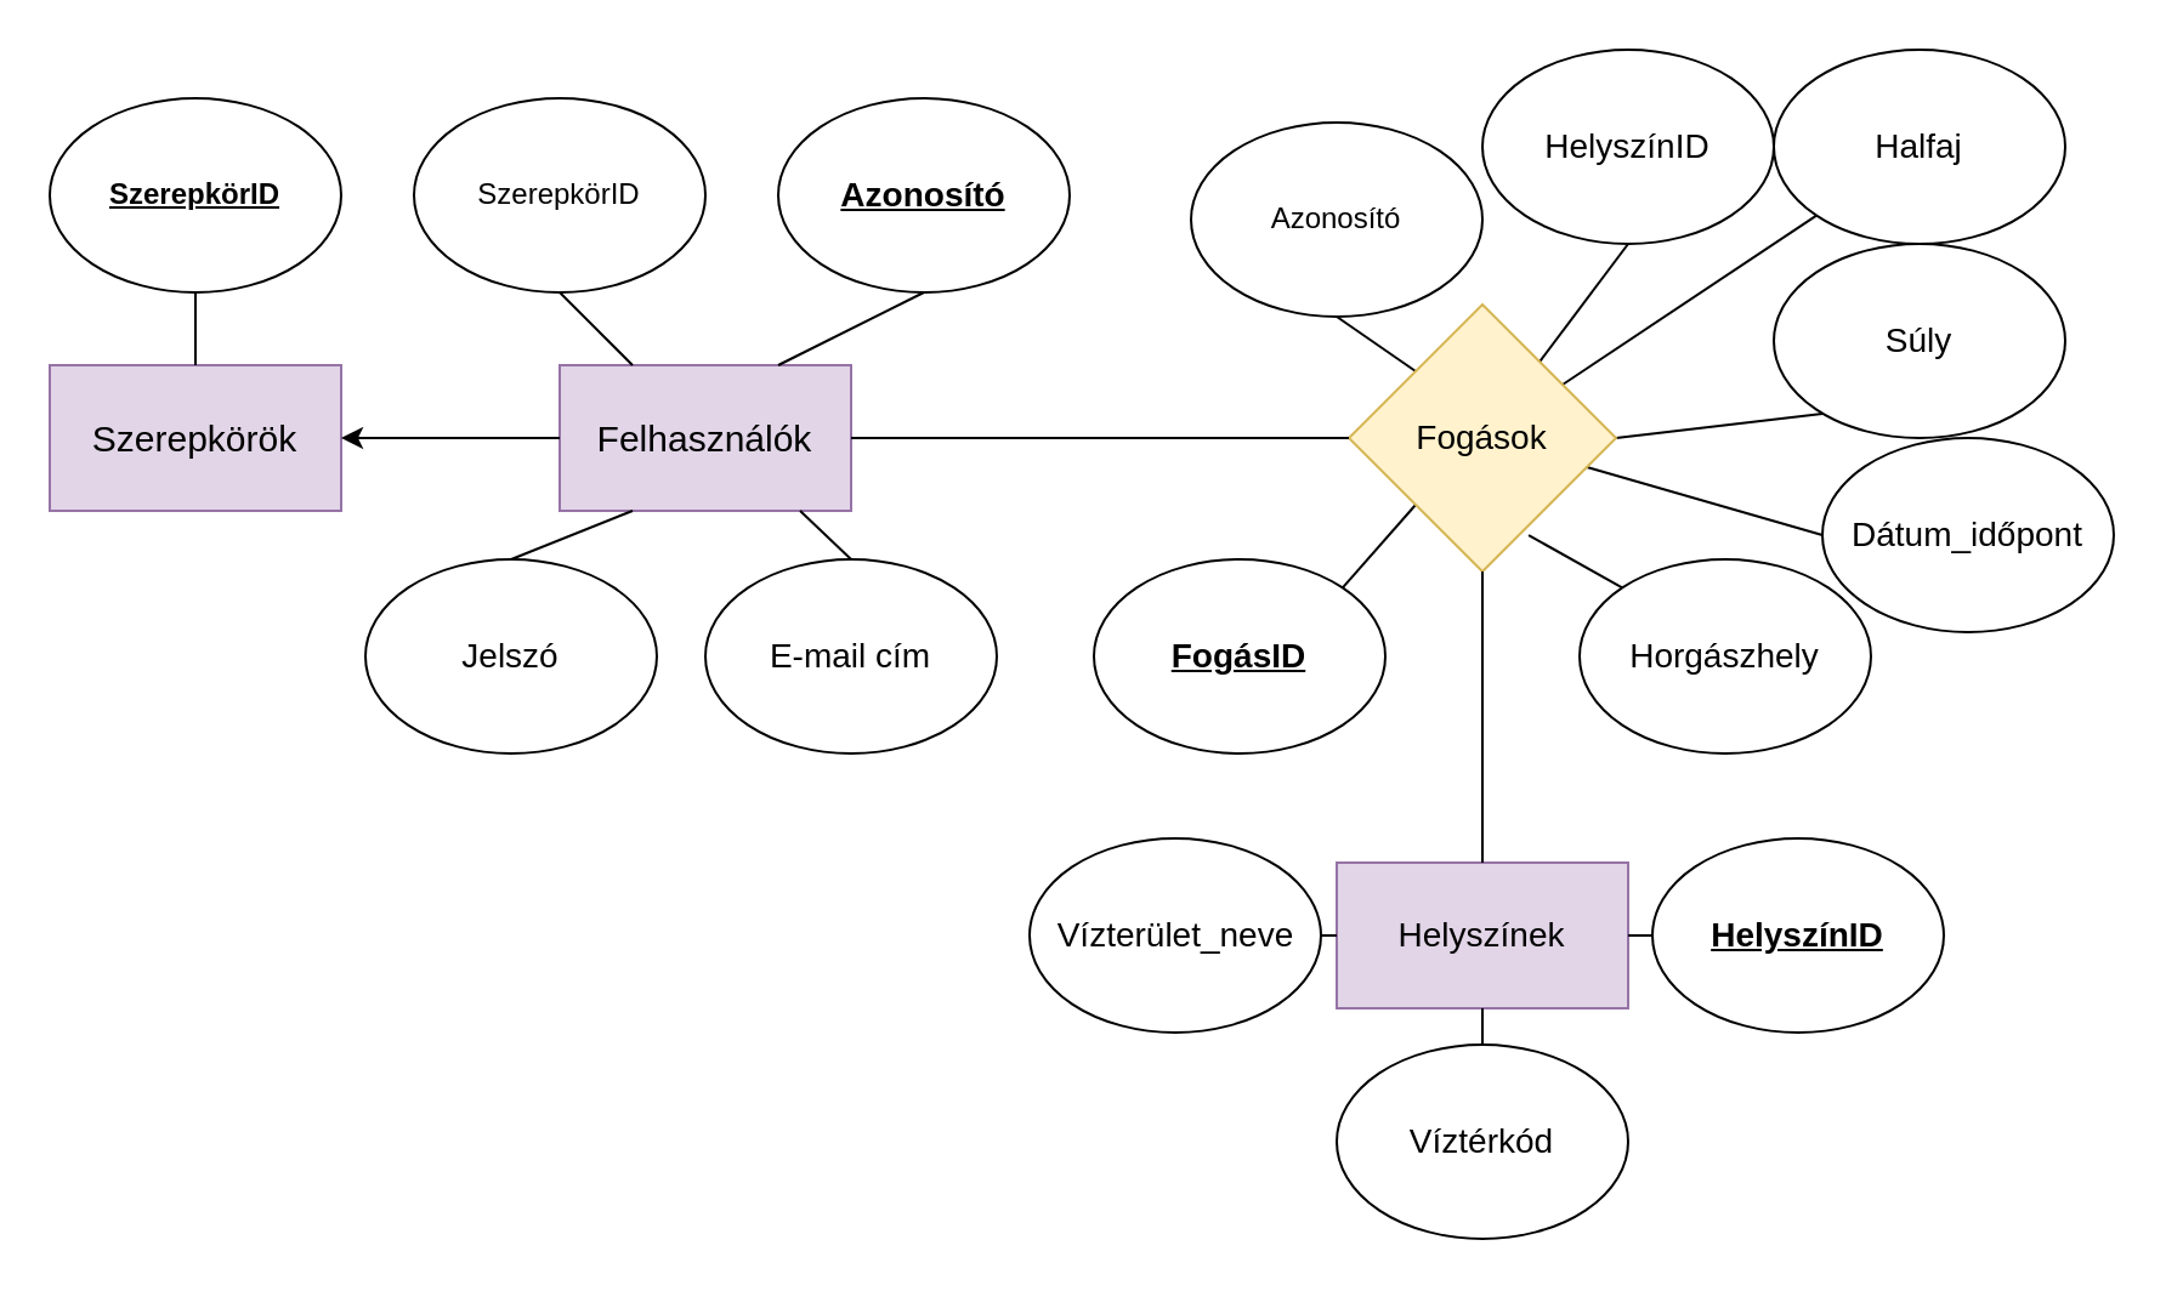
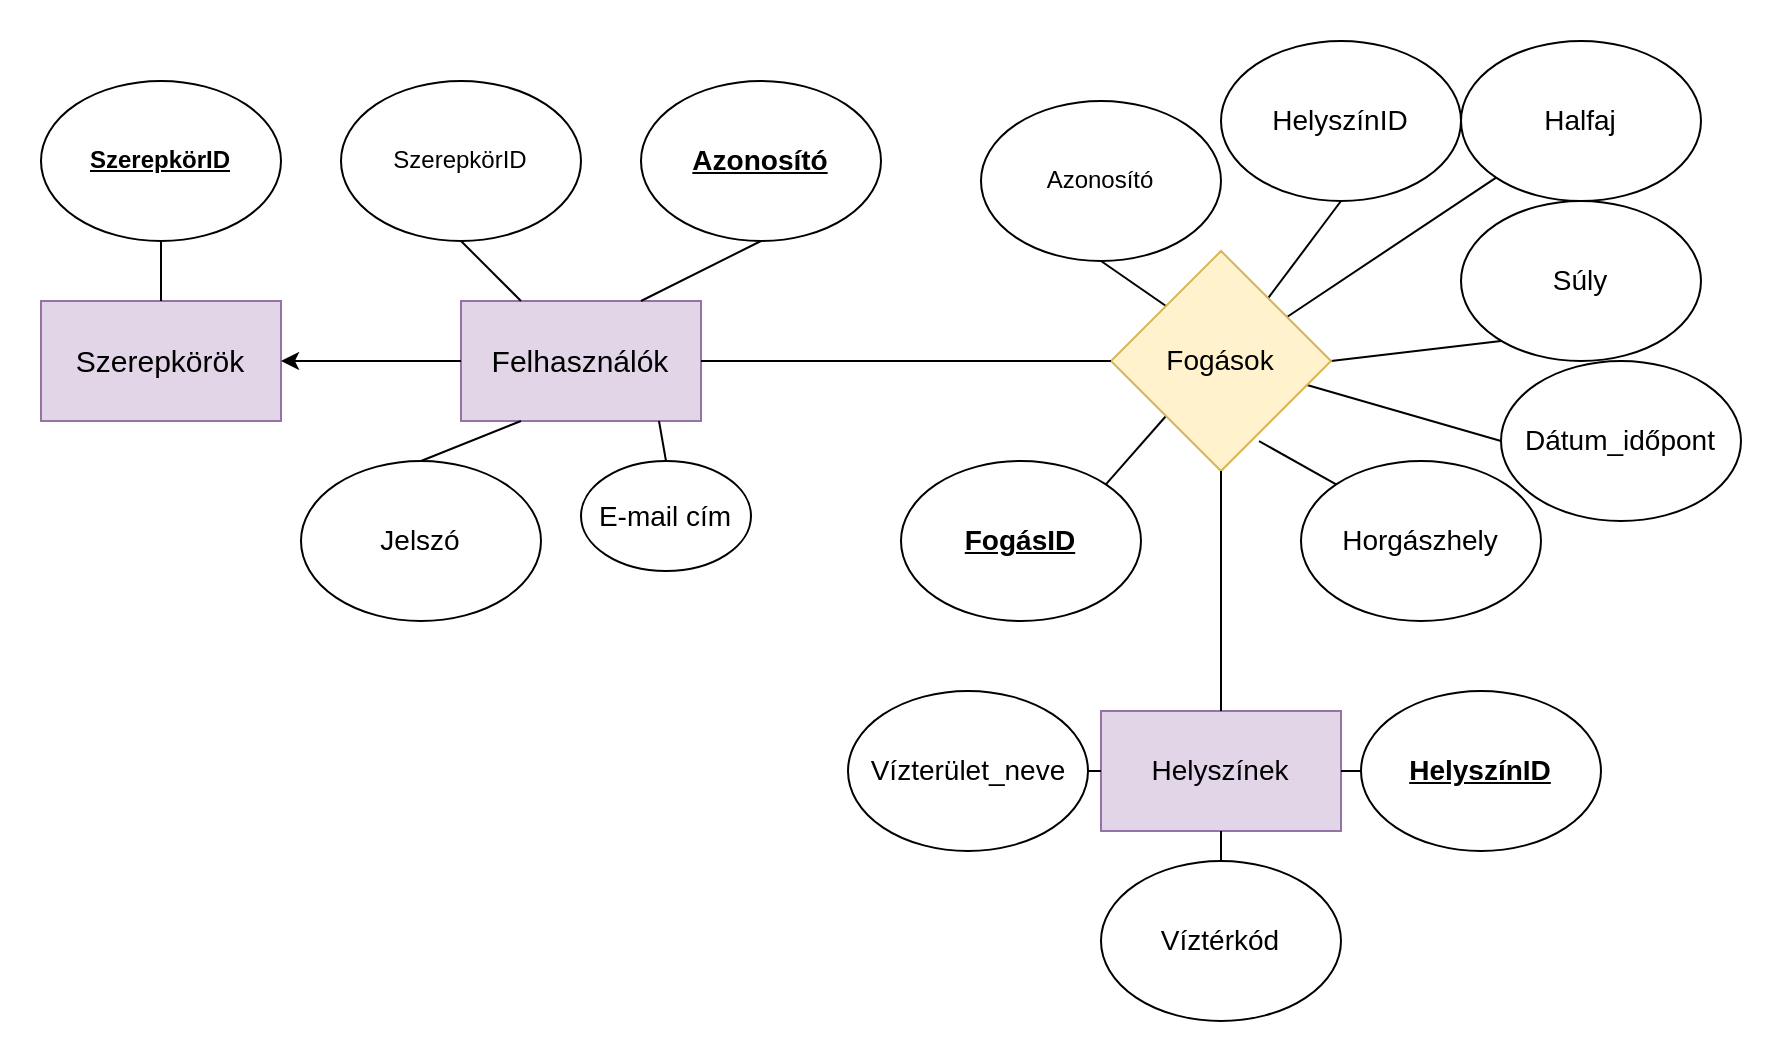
- <mxCell id="5" value="E-mail cím" style="ellipse;whiteSpace=wrap;html=1;fontSize=14;" parent="1" vertex="1"><mxGeometry x="290" y="230" width="120" height="80" as="geometry" /></mxCell>
+ <mxCell id="5" value="E-mail cím" style="ellipse;whiteSpace=wrap;html=1;fontSize=14;" parent="1" vertex="1"><mxGeometry x="290" y="230" width="85" height="55" as="geometry" /></mxCell>
